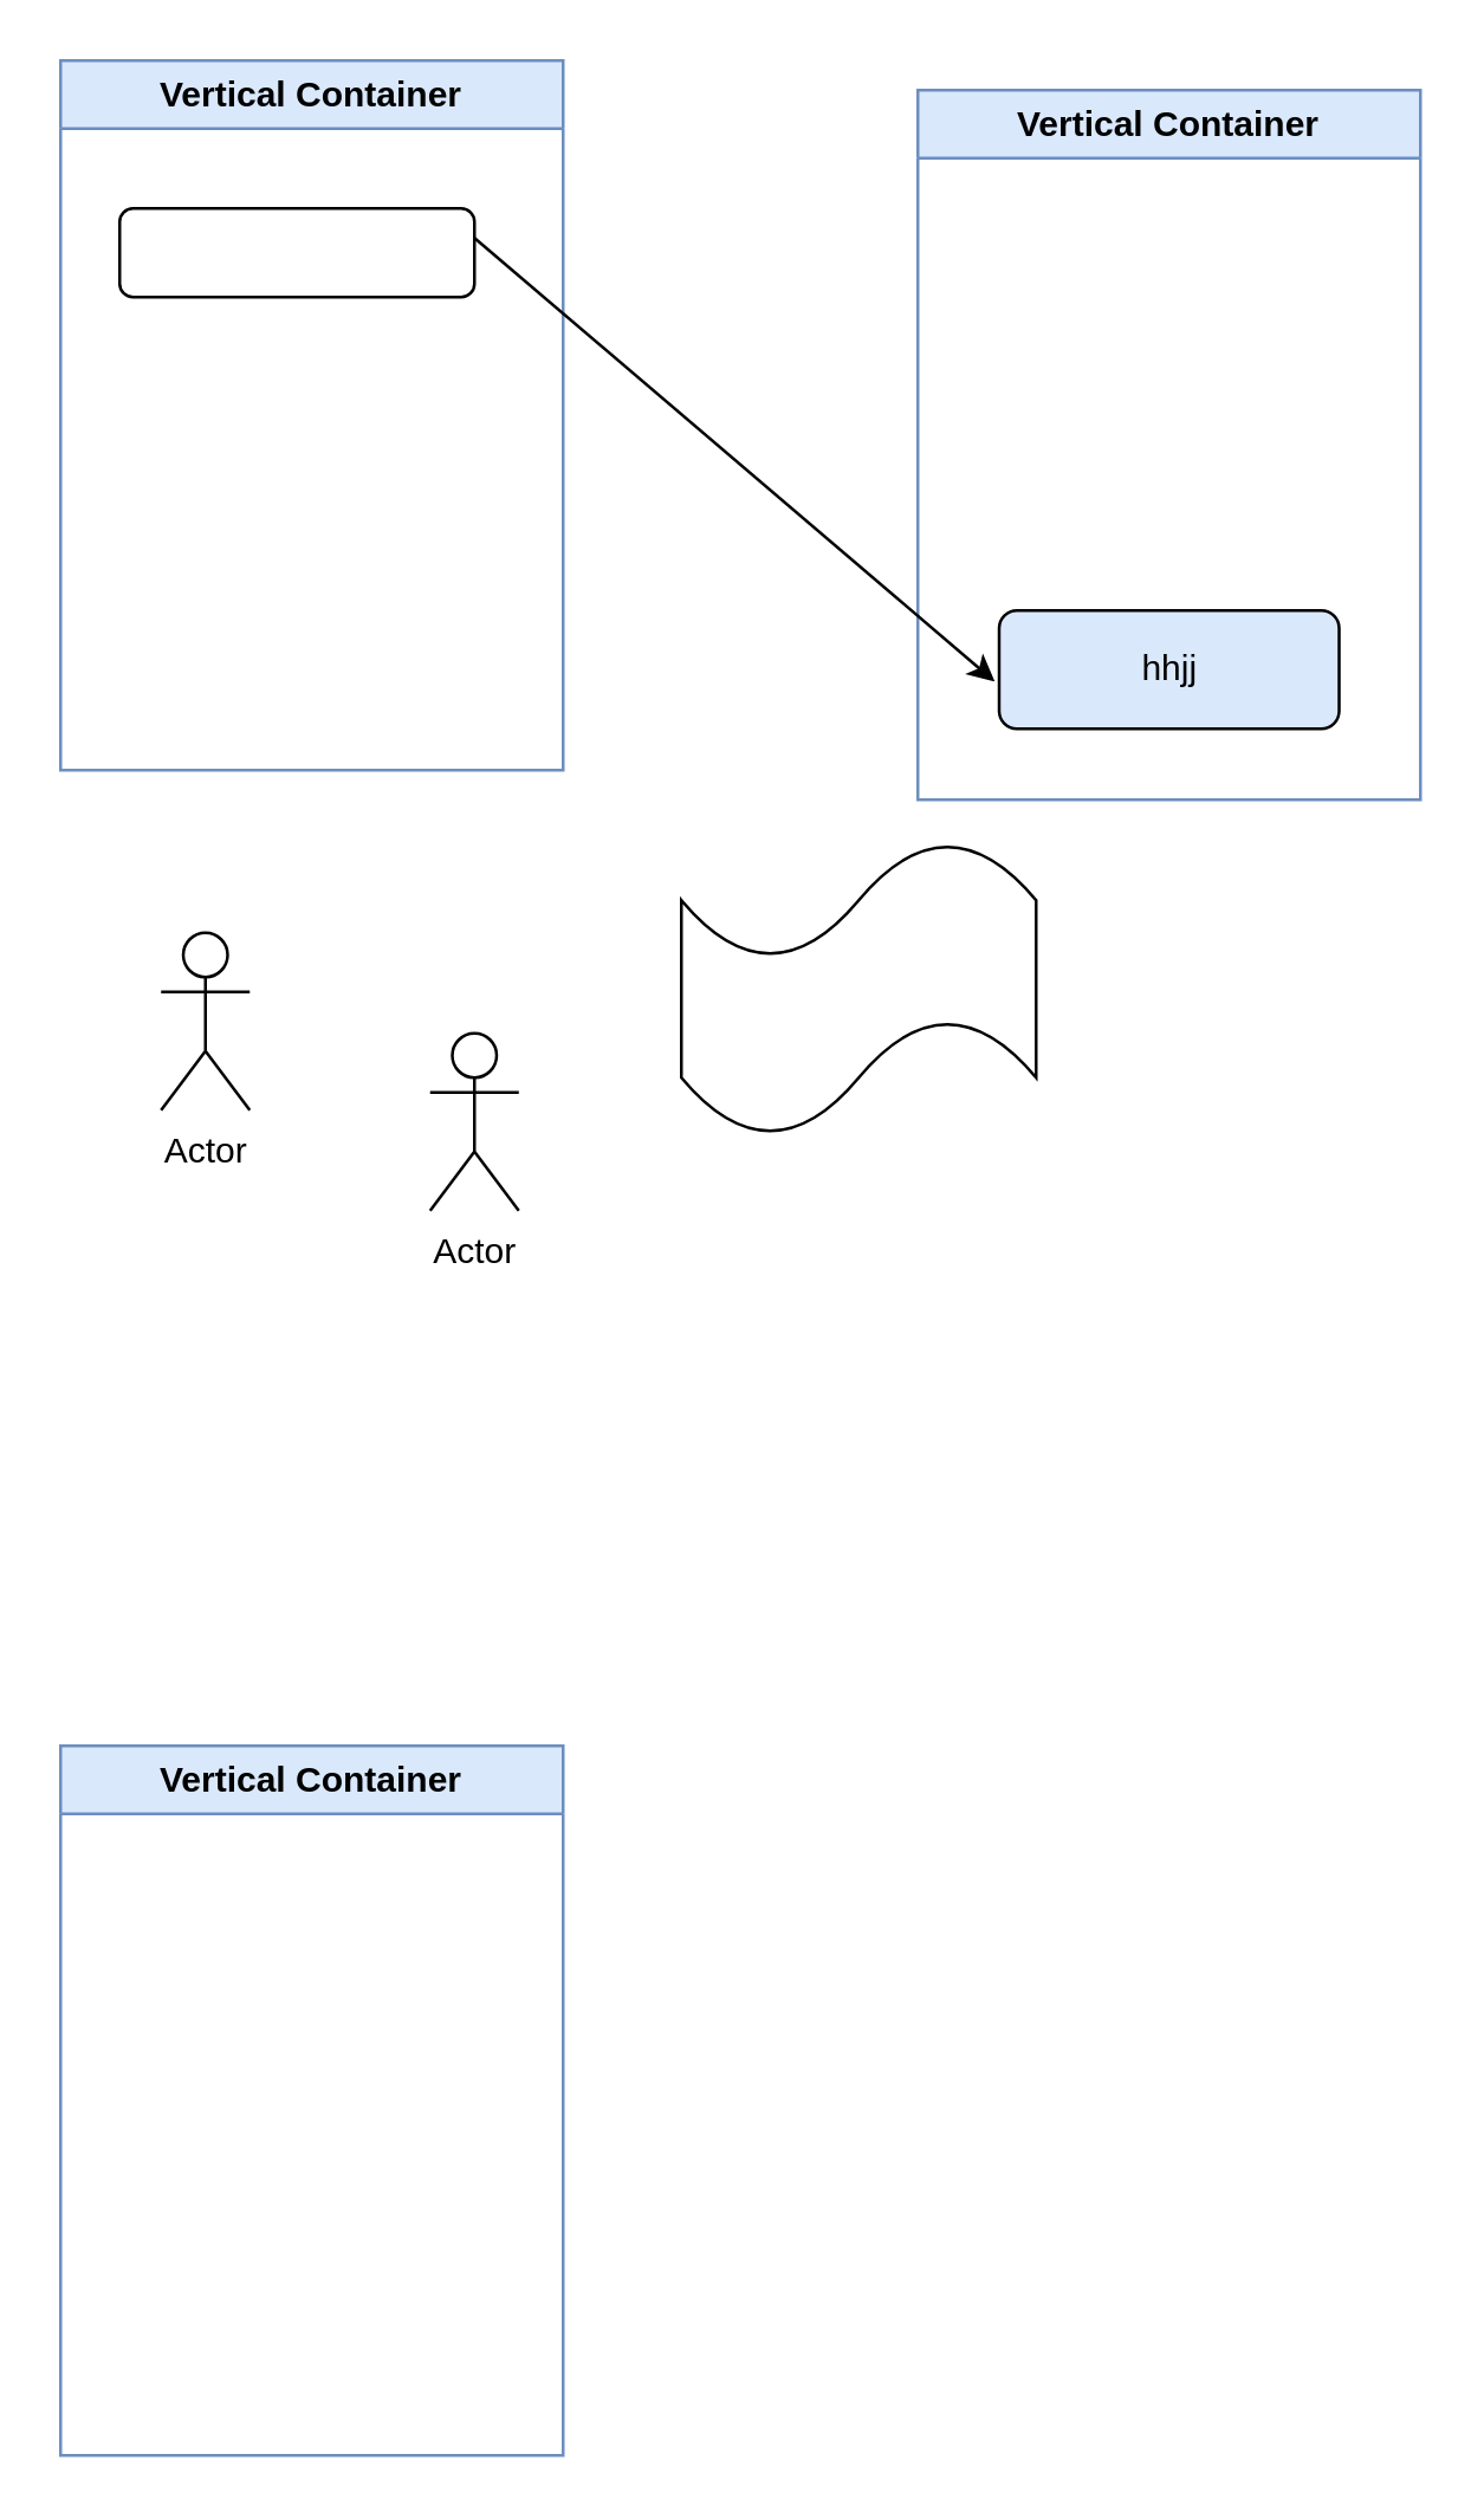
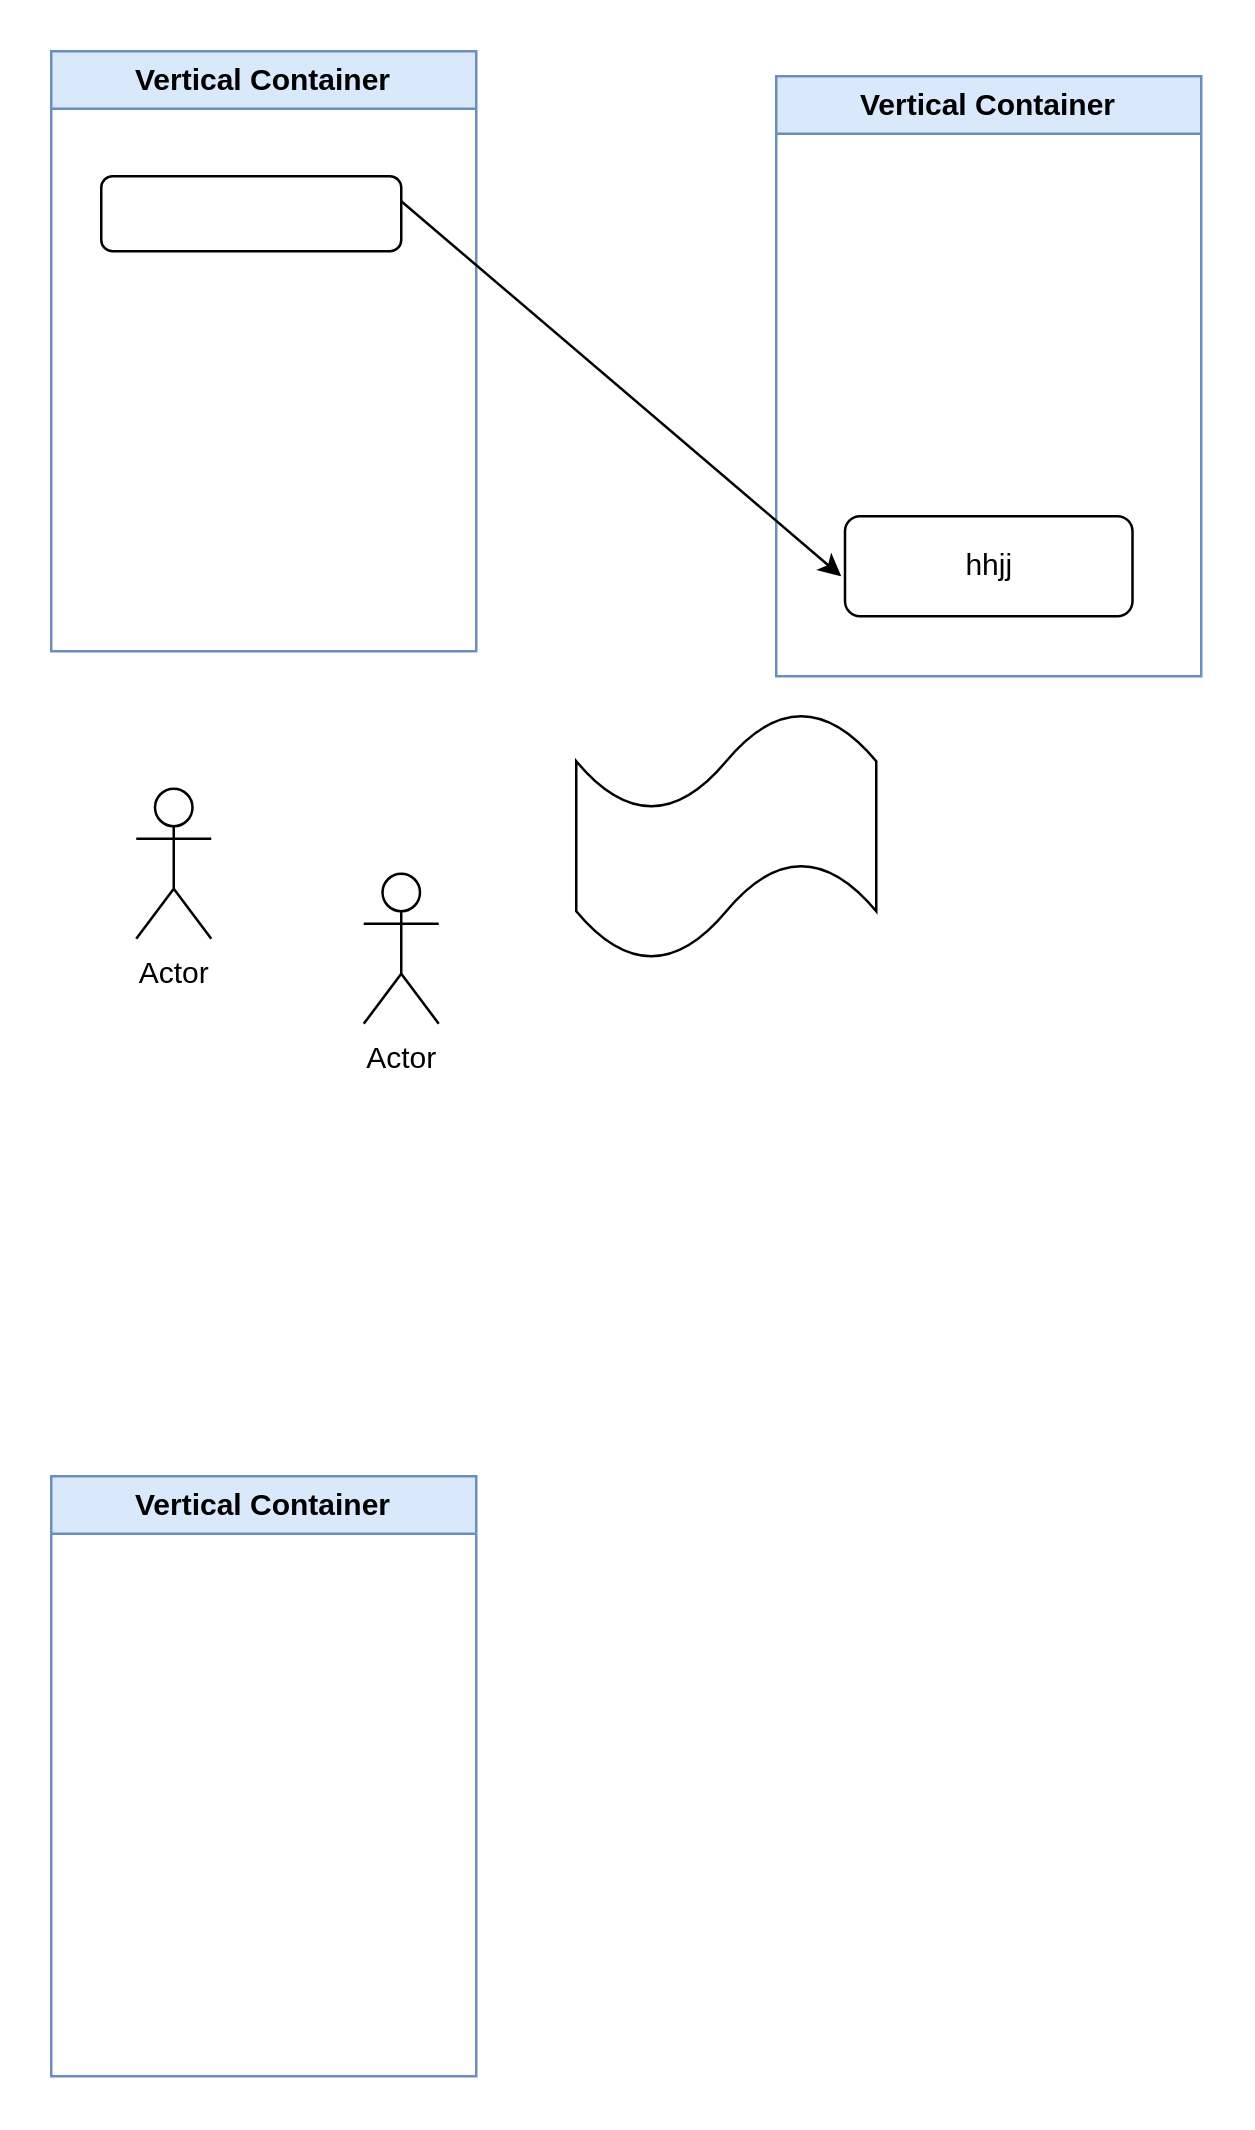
- <mxCell id="5" value="hhjj" style="rounded=1;whiteSpace=wrap;html=1;fillColor=#dae8fc;" vertex="1" parent="4"><mxGeometry x="27.5" y="176" width="115" height="40" as="geometry" /></mxCell>
+ <mxCell id="5" value="hhjj" style="rounded=1;whiteSpace=wrap;html=1;" vertex="1" parent="4"><mxGeometry x="27.5" y="176" width="115" height="40" as="geometry" /></mxCell>
